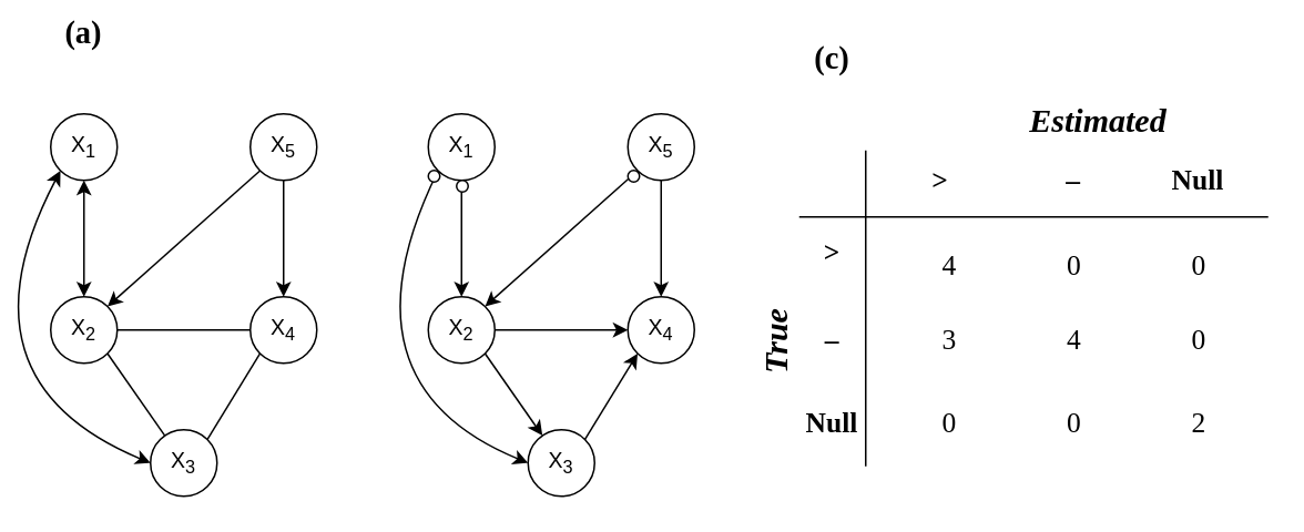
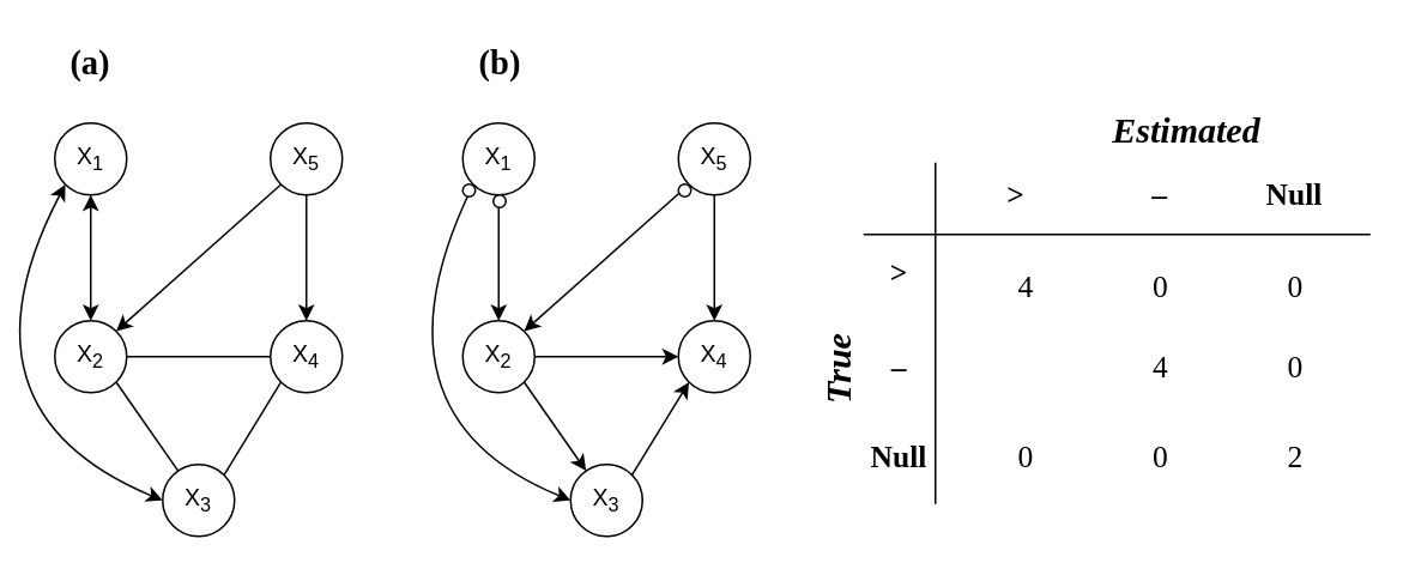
- <mxCell id="50" value="&lt;b&gt;&lt;font face=&quot;Times New Roman&quot; style=&quot;font-size: 19px;&quot;&gt;(a)&lt;/font&gt;&lt;/b&gt;" style="text;html=1;strokeColor=none;fillColor=none;align=center;verticalAlign=middle;whiteSpace=wrap;rounded=0;fontSize=17;" vertex="1" parent="1"><mxGeometry x="20" y="5" width="60" height="30" as="geometry" /></mxCell>
+ <mxCell id="50" value="&lt;b&gt;&lt;font face=&quot;Times New Roman&quot; style=&quot;font-size: 19px;&quot;&gt;(a)&lt;/font&gt;&lt;/b&gt;" style="text;html=1;strokeColor=none;fillColor=none;align=center;verticalAlign=middle;whiteSpace=wrap;rounded=0;fontSize=17;" vertex="1" parent="1"><mxGeometry x="20" y="20" width="60" height="30" as="geometry" /></mxCell>
+ <mxCell id="51" value="&lt;b&gt;&lt;font face=&quot;Times New Roman&quot; style=&quot;font-size: 19px;&quot;&gt;(b)&lt;/font&gt;&lt;/b&gt;" style="text;html=1;strokeColor=none;fillColor=none;align=center;verticalAlign=middle;whiteSpace=wrap;rounded=0;fontSize=17;" vertex="1" parent="1"><mxGeometry x="247.5" y="20" width="60" height="30" as="geometry" /></mxCell>
- <mxCell id="52" value="&lt;b&gt;&lt;font face=&quot;Times New Roman&quot; style=&quot;font-size: 19px;&quot;&gt;(c)&lt;/font&gt;&lt;/b&gt;" style="text;html=1;strokeColor=none;fillColor=none;align=center;verticalAlign=middle;whiteSpace=wrap;rounded=0;fontSize=17;" vertex="1" parent="1"><mxGeometry x="470" y="20" width="60" height="30" as="geometry" /></mxCell>
- <mxCell id="26" value="&lt;font style=&quot;font-size: 17px;&quot;&gt;3&lt;/font&gt;" style="text;html=1;align=center;verticalAlign=middle;resizable=0;points=[];autosize=1;strokeColor=none;fillColor=none;fontSize=17;fontFamily=Times New Roman;" vertex="1" parent="1"><mxGeometry x="555" y="190" width="30" height="30" as="geometry" /></mxCell>
